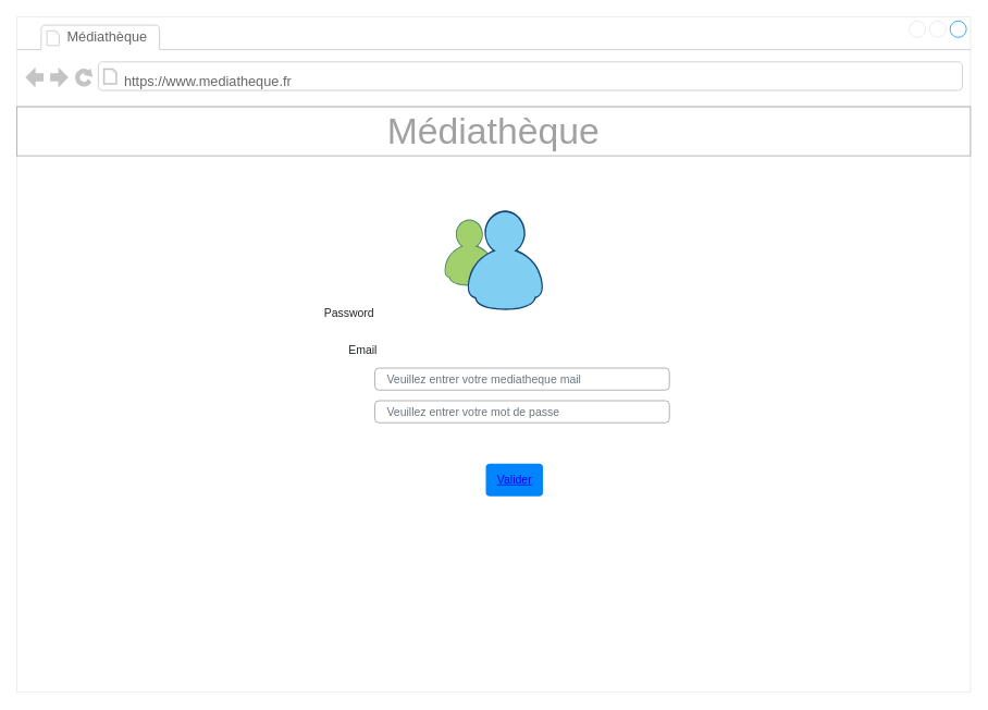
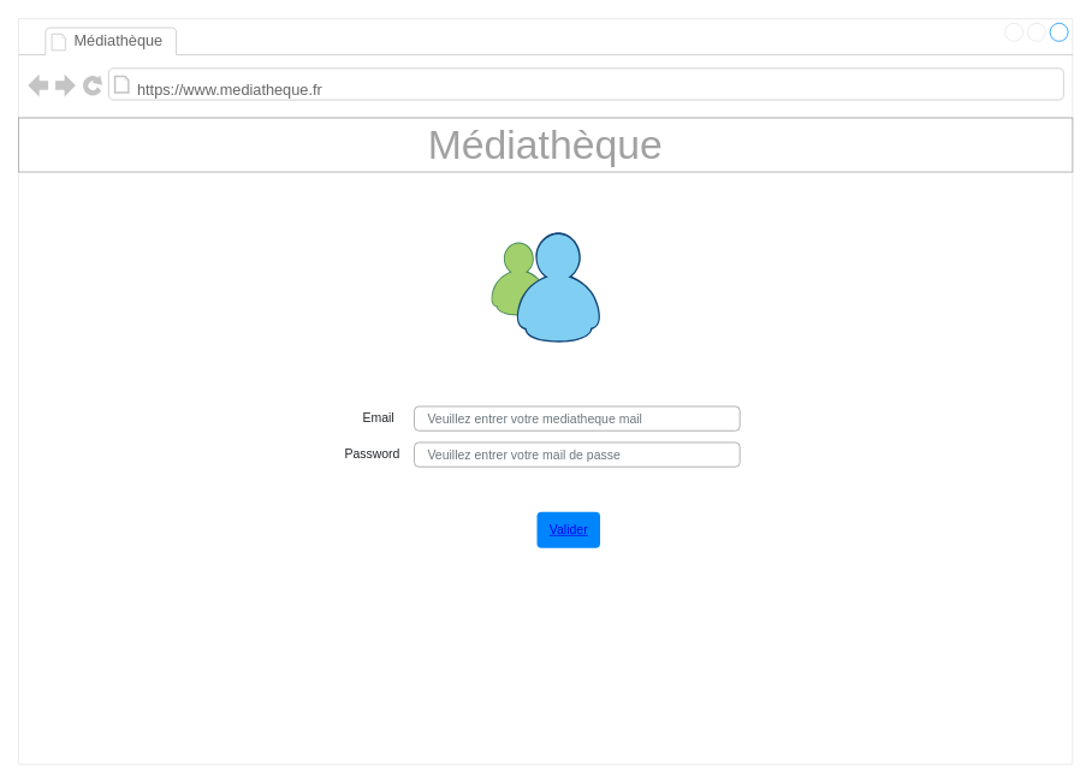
- <mxCell id="9" value="Password" style="fillColor=none;strokeColor=none;align=left;fontSize=14;fontColor=#212529;" parent="2" vertex="1"><mxGeometry x="375" y="347" width="79" height="30" as="geometry" /></mxCell>
+ <mxCell id="9" value="Password" style="fillColor=none;strokeColor=none;align=left;fontSize=14;fontColor=#212529;" parent="2" vertex="1"><mxGeometry x="360" y="467" width="79" height="30" as="geometry" /></mxCell>
- <mxCell id="7" value="Email" style="fillColor=none;strokeColor=none;align=left;fontSize=14;fontColor=#212529;" parent="2" vertex="1"><mxGeometry x="405" y="392" width="59" height="30" as="geometry" /></mxCell>
+ <mxCell id="7" value="Email" style="fillColor=none;strokeColor=none;align=left;fontSize=14;fontColor=#212529;" parent="2" vertex="1"><mxGeometry x="380" y="427" width="59" height="30" as="geometry" /></mxCell>
- <mxCell id="10" value="Veuillez entrer votre mot de passe" style="html=1;shadow=0;dashed=0;shape=mxgraph.bootstrap.rrect;rSize=5;fillColor=none;strokeColor=#999999;align=left;spacing=15;fontSize=14;fontColor=#6C767D;" parent="2" vertex="1"><mxGeometry x="439" y="470" width="361" height="27" as="geometry" /></mxCell>
+ <mxCell id="10" value="Veuillez entrer votre mail de passe" style="html=1;shadow=0;dashed=0;shape=mxgraph.bootstrap.rrect;rSize=5;fillColor=none;strokeColor=#999999;align=left;spacing=15;fontSize=14;fontColor=#6C767D;" parent="2" vertex="1"><mxGeometry x="439" y="470" width="361" height="27" as="geometry" /></mxCell>
